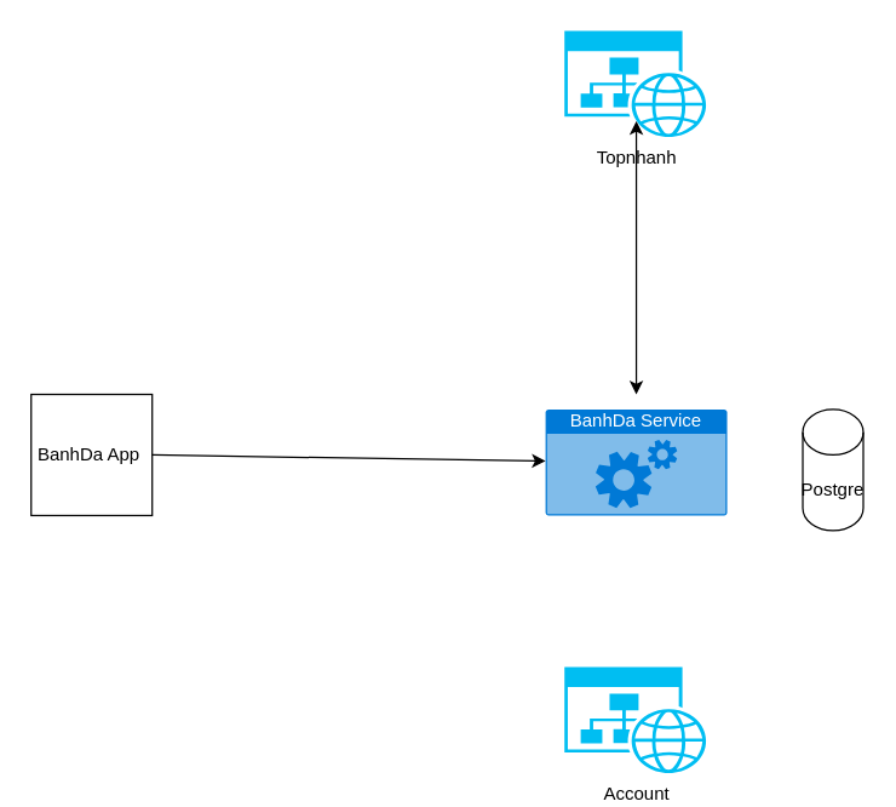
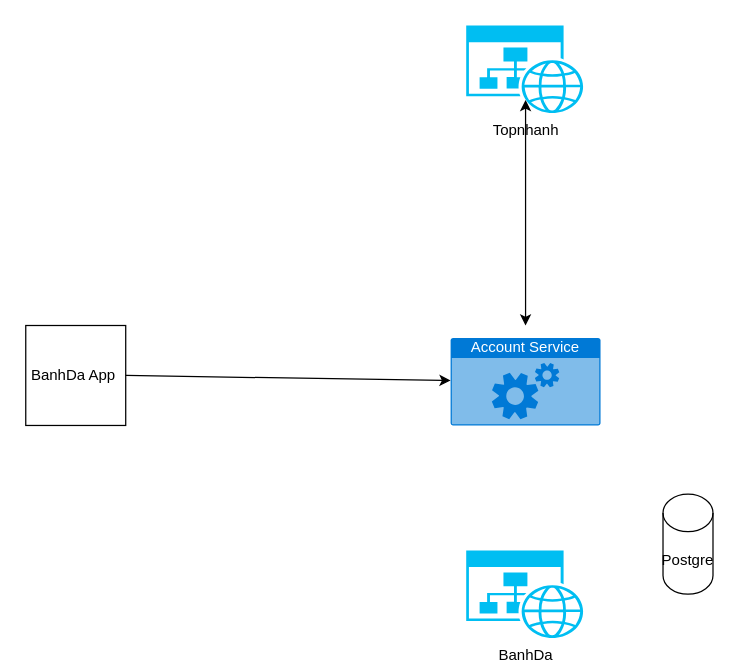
- <mxCell id="4" value="BanhDa Service" style="html=1;whiteSpace=wrap;strokeColor=none;fillColor=#0079D6;labelPosition=center;verticalLabelPosition=middle;verticalAlign=top;align=center;fontSize=12;outlineConnect=0;spacingTop=-6;fontColor=#FFFFFF;sketch=0;shape=mxgraph.sitemap.services;" vertex="1" parent="1"><mxGeometry x="360" y="270" width="120" height="70" as="geometry" /></mxCell>
+ <mxCell id="4" value="Account Service" style="html=1;whiteSpace=wrap;strokeColor=none;fillColor=#0079D6;labelPosition=center;verticalLabelPosition=middle;verticalAlign=top;align=center;fontSize=12;outlineConnect=0;spacingTop=-6;fontColor=#FFFFFF;sketch=0;shape=mxgraph.sitemap.services;" vertex="1" parent="1"><mxGeometry x="360" y="270" width="120" height="70" as="geometry" /></mxCell>
- <mxCell id="2" value="Postgre" style="shape=cylinder3;whiteSpace=wrap;html=1;boundedLbl=1;backgroundOutline=1;size=15;" vertex="1" parent="1"><mxGeometry x="530" y="270" width="40" height="80" as="geometry" /></mxCell>
+ <mxCell id="2" value="Postgre" style="shape=cylinder3;whiteSpace=wrap;html=1;boundedLbl=1;backgroundOutline=1;size=15;" vertex="1" parent="1"><mxGeometry x="530" y="395" width="40" height="80" as="geometry" /></mxCell>
- <mxCell id="6" value="Account" style="verticalLabelPosition=bottom;html=1;verticalAlign=top;align=center;strokeColor=none;fillColor=#00BEF2;shape=mxgraph.azure.website_generic;pointerEvents=1;" vertex="1" parent="1"><mxGeometry x="372.5" y="440" width="95" height="70" as="geometry" /></mxCell>
+ <mxCell id="6" value="BanhDa" style="verticalLabelPosition=bottom;html=1;verticalAlign=top;align=center;strokeColor=none;fillColor=#00BEF2;shape=mxgraph.azure.website_generic;pointerEvents=1;" vertex="1" parent="1"><mxGeometry x="372.5" y="440" width="95" height="70" as="geometry" /></mxCell>
